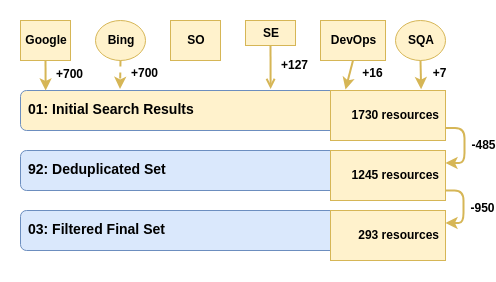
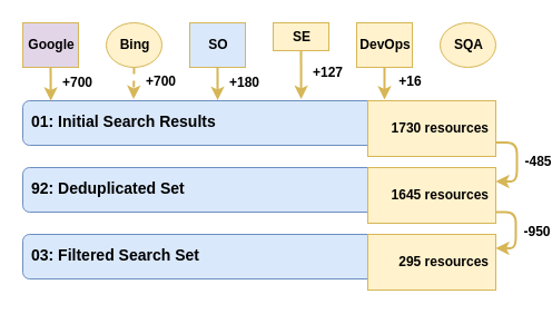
- <mxCell id="12" value="&lt;span style=&quot;font-size: 12px&quot;&gt;Google&lt;/span&gt;" style="rounded=0;whiteSpace=wrap;html=1;fillColor=#fff2cc;strokeColor=#d6b656;fontFamily=Helvetica;fontStyle=1;fontSize=12;align=center;verticalAlign=middle;spacing=6;spacingLeft=2;" parent="1" vertex="1"><mxGeometry x="20" y="20" width="50" height="40" as="geometry" /></mxCell>
+ <mxCell id="12" value="&lt;span style=&quot;font-size: 12px&quot;&gt;Google&lt;/span&gt;" style="rounded=0;whiteSpace=wrap;html=1;fillColor=#e1d5e7;strokeColor=#d6b656;fontFamily=Helvetica;fontStyle=1;fontSize=12;align=center;verticalAlign=middle;spacing=6;spacingLeft=2;" parent="1" vertex="1"><mxGeometry x="20" y="20" width="50" height="40" as="geometry" /></mxCell>
- <mxCell id="14" value="&lt;span style=&quot;font-size: 12px&quot;&gt;SO&lt;/span&gt;" style="rounded=0;whiteSpace=wrap;html=1;fillColor=#fff2cc;strokeColor=#d6b656;fontFamily=Helvetica;fontStyle=1;fontSize=12;align=center;verticalAlign=middle;spacing=6;spacingLeft=2;" parent="1" vertex="1"><mxGeometry x="170" y="20" width="50" height="40" as="geometry" /></mxCell>
+ <mxCell id="14" value="&lt;span style=&quot;font-size: 12px&quot;&gt;SO&lt;/span&gt;" style="rounded=0;whiteSpace=wrap;html=1;fillColor=#dae8fc;strokeColor=#d6b656;fontFamily=Helvetica;fontStyle=1;fontSize=12;align=center;verticalAlign=middle;spacing=6;spacingLeft=2;" parent="1" vertex="1"><mxGeometry x="170" y="20" width="50" height="40" as="geometry" /></mxCell>
- <mxCell id="24" value="&lt;span style=&quot;font-size: 12px&quot;&gt;DevOps&lt;/span&gt;" style="rounded=0;whiteSpace=wrap;html=1;fillColor=#fff2cc;strokeColor=#d6b656;fontFamily=Helvetica;fontStyle=1;fontSize=12;align=center;verticalAlign=middle;spacing=6;spacingLeft=2;" vertex="1" parent="1"><mxGeometry x="320" y="20" width="65" height="40" as="geometry" /></mxCell>
+ <mxCell id="24" value="&lt;span style=&quot;font-size: 12px&quot;&gt;DevOps&lt;/span&gt;" style="rounded=0;whiteSpace=wrap;html=1;fillColor=#fff2cc;strokeColor=#d6b656;fontFamily=Helvetica;fontStyle=1;fontSize=12;align=center;verticalAlign=middle;spacing=6;spacingLeft=2;" vertex="1" parent="1"><mxGeometry x="320" y="20" width="50" height="40" as="geometry" /></mxCell>
+ <mxCell id="20" value="" style="endArrow=classic;html=1;labelBackgroundColor=#FFF2CC;strokeColor=#d6b656;fillColor=#fff2cc;fontFamily=Helvetica;strokeWidth=2;fontSize=12;exitX=0.5;exitY=1;exitDx=0;exitDy=0;entryX=0.473;entryY=-0.015;entryDx=0;entryDy=0;entryPerimeter=0;" parent="1" edge="1" target="4" source="14"><mxGeometry width="50" height="50" relative="1" as="geometry"><mxPoint x="215" y="60" as="sourcePoint" /><mxPoint x="215.15" y="90" as="targetPoint" /></mxGeometry></mxCell>
+ <mxCell id="21" value="+180" style="text;html=1;resizable=0;points=[];align=center;verticalAlign=middle;labelBackgroundColor=#ffffff;fontFamily=Helvetica;fontSize=12;fontStyle=1;spacingLeft=-4;spacingBottom=12;" parent="20" vertex="1" connectable="0"><mxGeometry x="-0.077" y="-1" relative="1" as="geometry"><mxPoint x="26.5" y="5.5" as="offset" /></mxGeometry></mxCell>
- <mxCell id="28" value="" style="endArrow=classic;html=1;labelBackgroundColor=#FFF2CC;strokeColor=#d6b656;fillColor=#fff2cc;fontFamily=Helvetica;strokeWidth=2;fontSize=12;exitX=0.5;exitY=1;exitDx=0;exitDy=0;entryX=0.788;entryY=-0.026;entryDx=0;entryDy=0;entryPerimeter=0;" edge="1" parent="1" source="27" target="7"><mxGeometry width="50" height="50" relative="1" as="geometry"><mxPoint x="465" y="60" as="sourcePoint" /><mxPoint x="420" y="88" as="targetPoint" /></mxGeometry></mxCell>
- <mxCell id="29" value="+7" style="text;html=1;resizable=0;points=[];align=center;verticalAlign=middle;labelBackgroundColor=#ffffff;fontFamily=Helvetica;fontSize=12;fontStyle=1;spacingLeft=-4;spacingBottom=12;" vertex="1" connectable="0" parent="28"><mxGeometry x="-0.077" y="-1" relative="1" as="geometry"><mxPoint x="21.5" y="5.5" as="offset" /></mxGeometry></mxCell>
- <mxCell id="22" value="" style="endArrow=open;html=1;labelBackgroundColor=#FFF2CC;strokeColor=#d6b656;fillColor=#fff2cc;fontFamily=Helvetica;strokeWidth=2;fontSize=12;exitX=0.5;exitY=1;exitDx=0;exitDy=0;entryX=0.676;entryY=-0.039;entryDx=0;entryDy=0;entryPerimeter=0;" parent="1" edge="1" target="4" source="15"><mxGeometry width="50" height="50" relative="1" as="geometry"><mxPoint x="295" y="60" as="sourcePoint" /><mxPoint x="295.15" y="90" as="targetPoint" /></mxGeometry></mxCell>
+ <mxCell id="22" value="" style="endArrow=classic;html=1;labelBackgroundColor=#FFF2CC;strokeColor=#d6b656;fillColor=#fff2cc;fontFamily=Helvetica;strokeWidth=2;fontSize=12;exitX=0.5;exitY=1;exitDx=0;exitDy=0;entryX=0.676;entryY=-0.039;entryDx=0;entryDy=0;entryPerimeter=0;" parent="1" edge="1" target="4" source="15"><mxGeometry width="50" height="50" relative="1" as="geometry"><mxPoint x="295" y="60" as="sourcePoint" /><mxPoint x="295.15" y="90" as="targetPoint" /></mxGeometry></mxCell>
- <mxCell id="4" value="&lt;span style=&quot;font-size: 14px&quot;&gt;01: Initial Search Results&lt;br style=&quot;font-size: 14px&quot;&gt;&lt;/span&gt;" style="rounded=1;whiteSpace=wrap;html=1;fillColor=#fff2cc;strokeColor=#6c8ebf;fontFamily=Helvetica;fontStyle=1;fontSize=14;align=left;verticalAlign=top;spacing=6;spacingLeft=2;" parent="1" vertex="1"><mxGeometry x="20" y="90" width="370" height="40" as="geometry" /></mxCell>
+ <mxCell id="4" value="&lt;span style=&quot;font-size: 14px&quot;&gt;01: Initial Search Results&lt;br style=&quot;font-size: 14px&quot;&gt;&lt;/span&gt;" style="rounded=1;whiteSpace=wrap;html=1;fillColor=#dae8fc;strokeColor=#6c8ebf;fontFamily=Helvetica;fontStyle=1;fontSize=14;align=left;verticalAlign=top;spacing=6;spacingLeft=2;" parent="1" vertex="1"><mxGeometry x="20" y="90" width="370" height="40" as="geometry" /></mxCell>
- <mxCell id="6" value="1245 resources" style="rounded=0;whiteSpace=wrap;html=1;fillColor=#fff2cc;strokeColor=#d6b656;fontFamily=Helvetica;fontStyle=1;fontSize=12;align=right;verticalAlign=middle;spacing=6;spacingLeft=2;" parent="1" vertex="1"><mxGeometry x="330" y="150" width="115" height="50" as="geometry" /></mxCell>
+ <mxCell id="6" value="1645 resources" style="rounded=0;whiteSpace=wrap;html=1;fillColor=#fff2cc;strokeColor=#d6b656;fontFamily=Helvetica;fontStyle=1;fontSize=12;align=right;verticalAlign=middle;spacing=6;spacingLeft=2;" parent="1" vertex="1"><mxGeometry x="330" y="150" width="115" height="50" as="geometry" /></mxCell>
- <mxCell id="2" value="&lt;span style=&quot;font-size: 14px&quot;&gt;03: Filtered Final Set&lt;br style=&quot;font-size: 14px&quot;&gt;&lt;/span&gt;" style="rounded=1;whiteSpace=wrap;html=1;fillColor=#dae8fc;strokeColor=#6c8ebf;fontFamily=Helvetica;fontStyle=1;fontSize=14;align=left;verticalAlign=top;spacing=6;spacingLeft=2;" parent="1" vertex="1"><mxGeometry x="20" y="210" width="370" height="40" as="geometry" /></mxCell>
+ <mxCell id="2" value="&lt;span style=&quot;font-size: 14px&quot;&gt;03: Filtered Search Set&lt;br style=&quot;font-size: 14px&quot;&gt;&lt;/span&gt;" style="rounded=1;whiteSpace=wrap;html=1;fillColor=#dae8fc;strokeColor=#6c8ebf;fontFamily=Helvetica;fontStyle=1;fontSize=14;align=left;verticalAlign=top;spacing=6;spacingLeft=2;" parent="1" vertex="1"><mxGeometry x="20" y="210" width="370" height="40" as="geometry" /></mxCell>
- <mxCell id="5" value="293 resources" style="rounded=0;whiteSpace=wrap;html=1;fillColor=#fff2cc;strokeColor=#d6b656;fontFamily=Helvetica;fontStyle=1;fontSize=12;align=right;verticalAlign=middle;spacing=6;spacingLeft=2;" parent="1" vertex="1"><mxGeometry x="330" y="210" width="115" height="50" as="geometry" /></mxCell>
+ <mxCell id="5" value="295 resources" style="rounded=0;whiteSpace=wrap;html=1;fillColor=#fff2cc;strokeColor=#d6b656;fontFamily=Helvetica;fontStyle=1;fontSize=12;align=right;verticalAlign=middle;spacing=6;spacingLeft=2;" parent="1" vertex="1"><mxGeometry x="330" y="210" width="115" height="50" as="geometry" /></mxCell>
